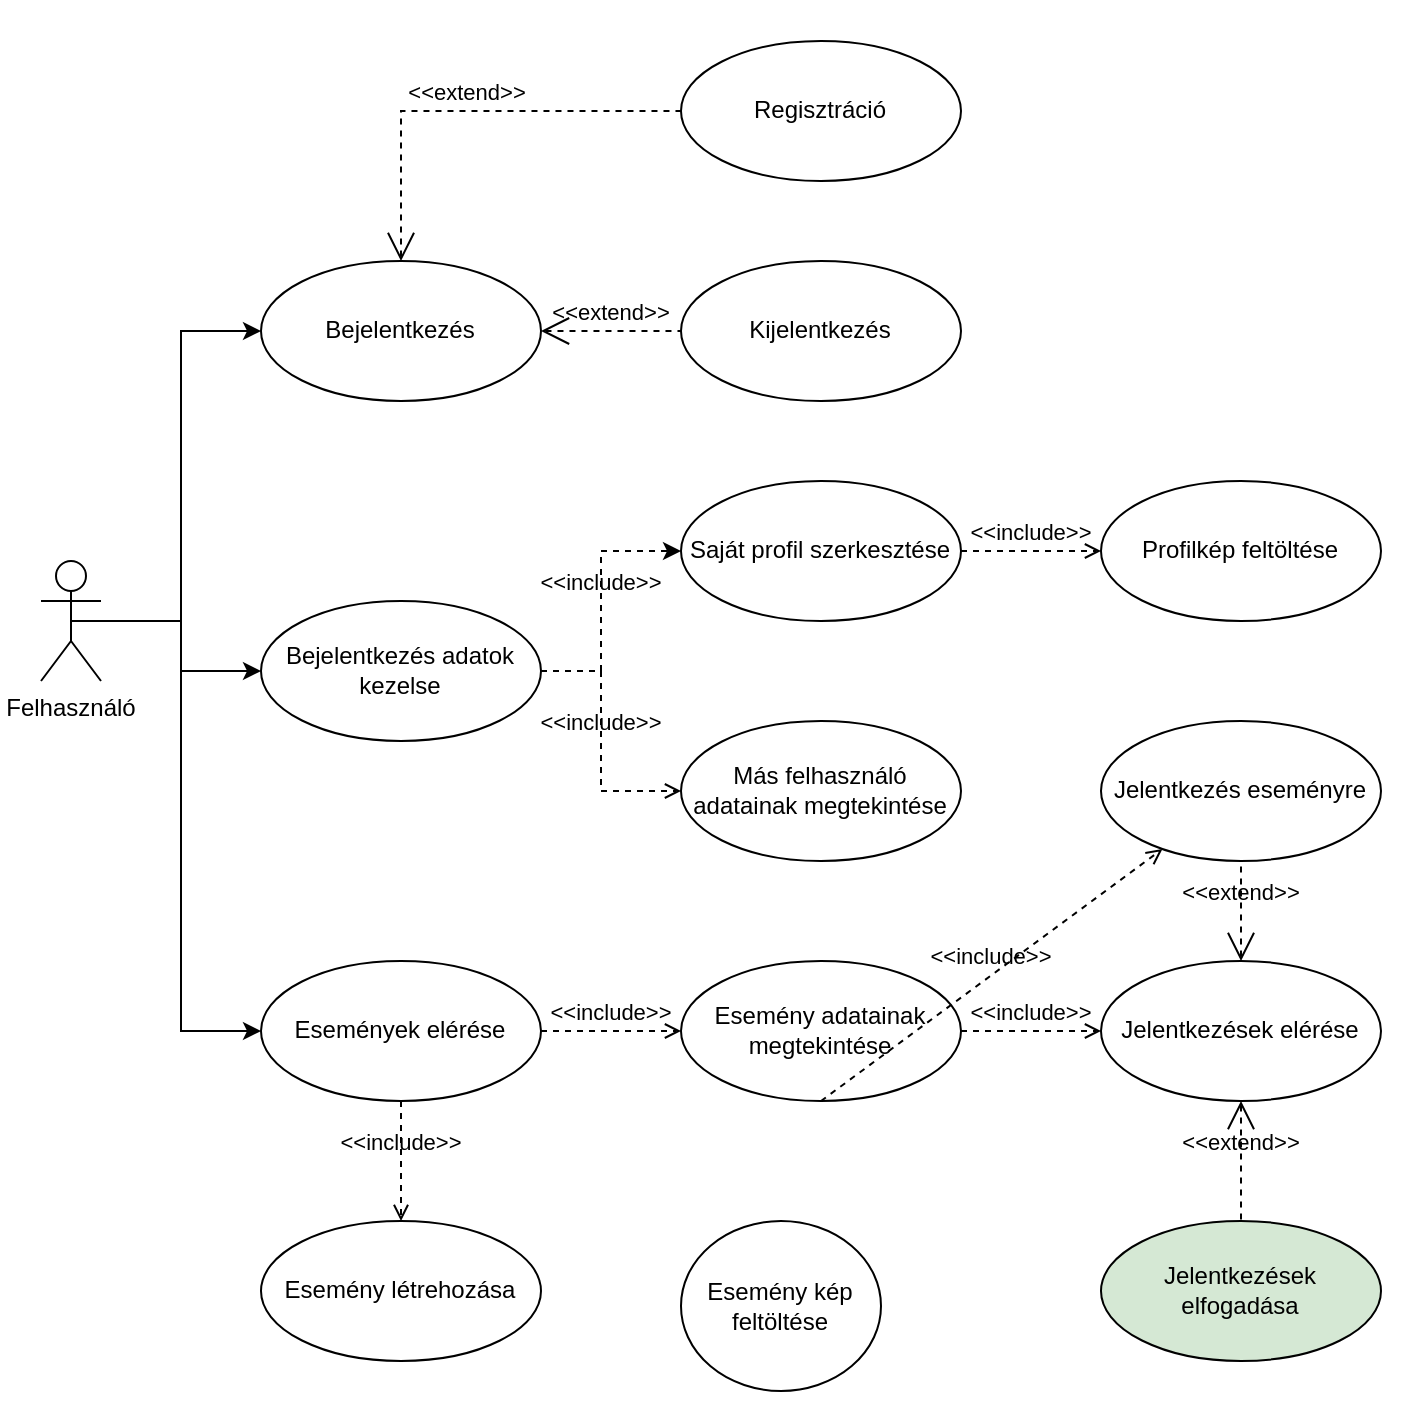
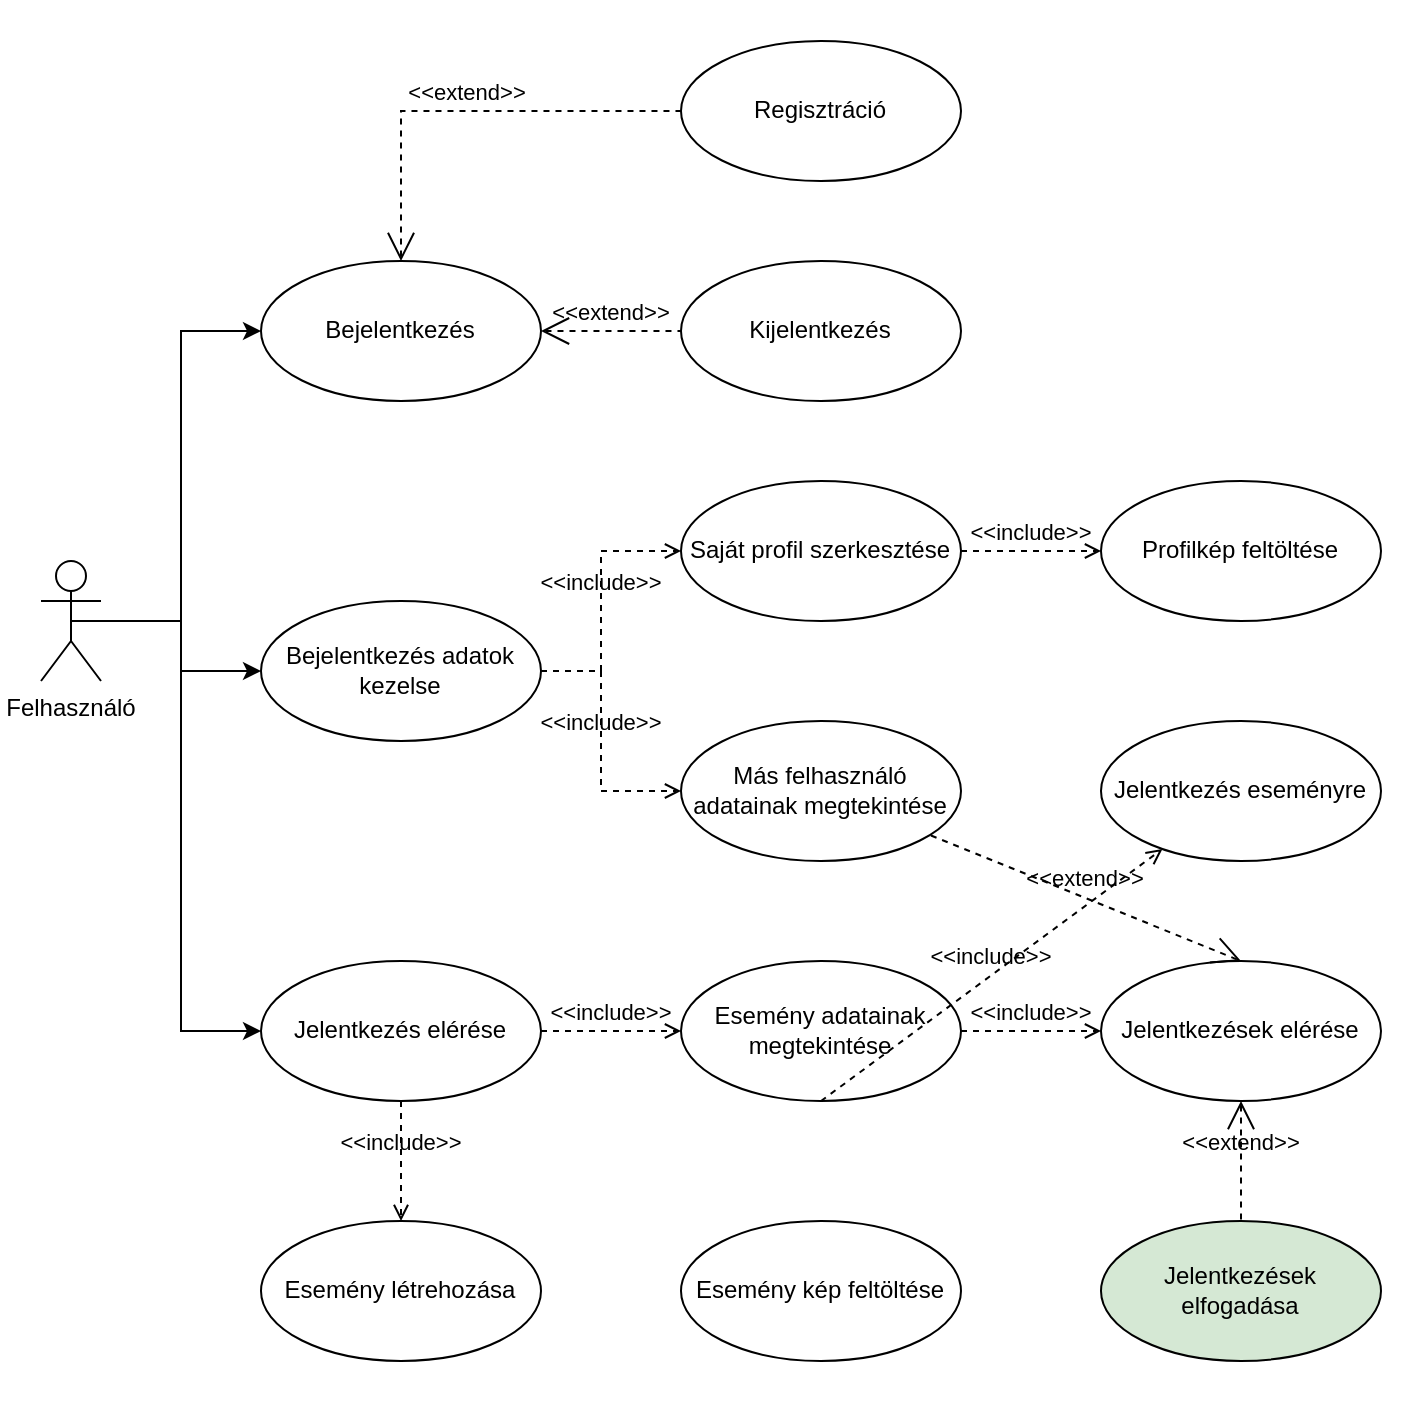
- <mxCell id="16" value="&amp;lt;&amp;lt;include&amp;gt;&amp;gt;" style="edgeStyle=none;html=1;endArrow=classic;verticalAlign=bottom;dashed=1;labelBackgroundColor=none;rounded=0;exitX=1;exitY=0.5;exitDx=0;exitDy=0;entryX=0;entryY=0.5;entryDx=0;entryDy=0;" edge="1" parent="1" source="9" target="15"><mxGeometry width="160" relative="1" as="geometry"><mxPoint x="40" y="380" as="sourcePoint" /><mxPoint x="200" y="380" as="targetPoint" /><Array as="points"><mxPoint x="300" y="335" /><mxPoint x="300" y="275" /></Array></mxGeometry></mxCell>
+ <mxCell id="16" value="&amp;lt;&amp;lt;include&amp;gt;&amp;gt;" style="edgeStyle=none;html=1;endArrow=open;verticalAlign=bottom;dashed=1;labelBackgroundColor=none;rounded=0;exitX=1;exitY=0.5;exitDx=0;exitDy=0;entryX=0;entryY=0.5;entryDx=0;entryDy=0;" edge="1" parent="1" source="9" target="15"><mxGeometry width="160" relative="1" as="geometry"><mxPoint x="40" y="380" as="sourcePoint" /><mxPoint x="200" y="380" as="targetPoint" /><Array as="points"><mxPoint x="300" y="335" /><mxPoint x="300" y="275" /></Array></mxGeometry></mxCell>
- <mxCell id="29" value="&amp;lt;&amp;lt;extend&amp;gt;&amp;gt;" style="edgeStyle=none;html=1;startArrow=open;endArrow=none;startSize=12;verticalAlign=bottom;dashed=1;labelBackgroundColor=none;rounded=0;exitX=0.5;exitY=0;exitDx=0;exitDy=0;entryX=0.5;entryY=1;entryDx=0;entryDy=0;" edge="1" parent="1" source="28" target="12"><mxGeometry width="160" relative="1" as="geometry"><mxPoint x="30" y="380" as="sourcePoint" /><mxPoint x="190" y="380" as="targetPoint" /></mxGeometry></mxCell>
+ <mxCell id="29" value="&amp;lt;&amp;lt;extend&amp;gt;&amp;gt;" style="edgeStyle=none;html=1;startArrow=open;endArrow=none;startSize=12;verticalAlign=bottom;dashed=1;labelBackgroundColor=none;rounded=0;exitX=0.5;exitY=0;exitDx=0;exitDy=0;" edge="1" parent="1" source="28" target="19"><mxGeometry width="160" relative="1" as="geometry"><mxPoint x="30" y="380" as="sourcePoint" /><mxPoint x="190" y="380" as="targetPoint" /></mxGeometry></mxCell>
- <mxCell id="18" value="Események elérése" style="ellipse;whiteSpace=wrap;html=1;" vertex="1" parent="1"><mxGeometry x="130" y="480" width="140" height="70" as="geometry" /></mxCell>
+ <mxCell id="18" value="Jelentkezés elérése" style="ellipse;whiteSpace=wrap;html=1;" vertex="1" parent="1"><mxGeometry x="130" y="480" width="140" height="70" as="geometry" /></mxCell>
- <mxCell id="26" value="Esemény kép feltöltése" style="ellipse;whiteSpace=wrap;html=1;" vertex="1" parent="1"><mxGeometry x="340" y="610" width="100" height="85" as="geometry" /></mxCell>
+ <mxCell id="26" value="Esemény kép feltöltése" style="ellipse;whiteSpace=wrap;html=1;" vertex="1" parent="1"><mxGeometry x="340" y="610" width="140" height="70" as="geometry" /></mxCell>
